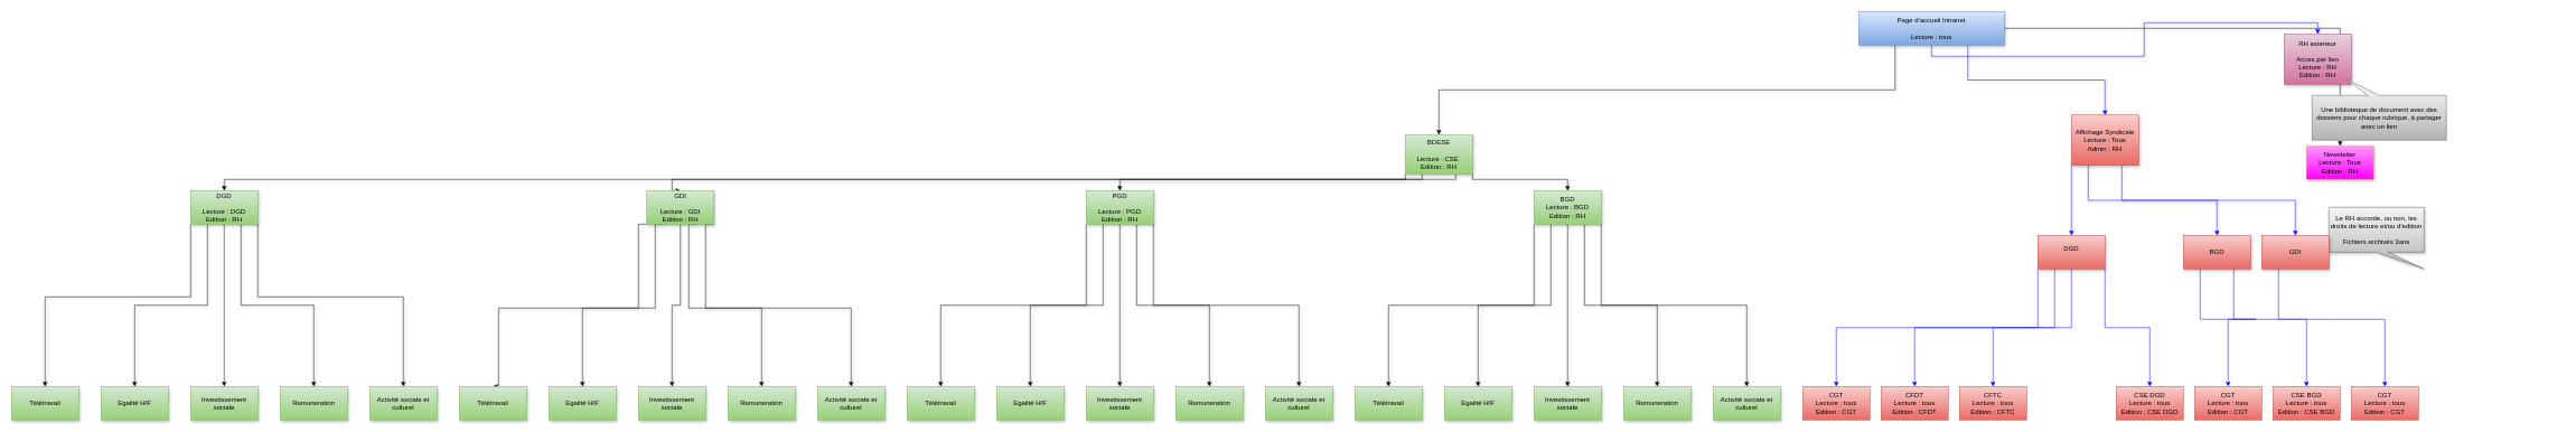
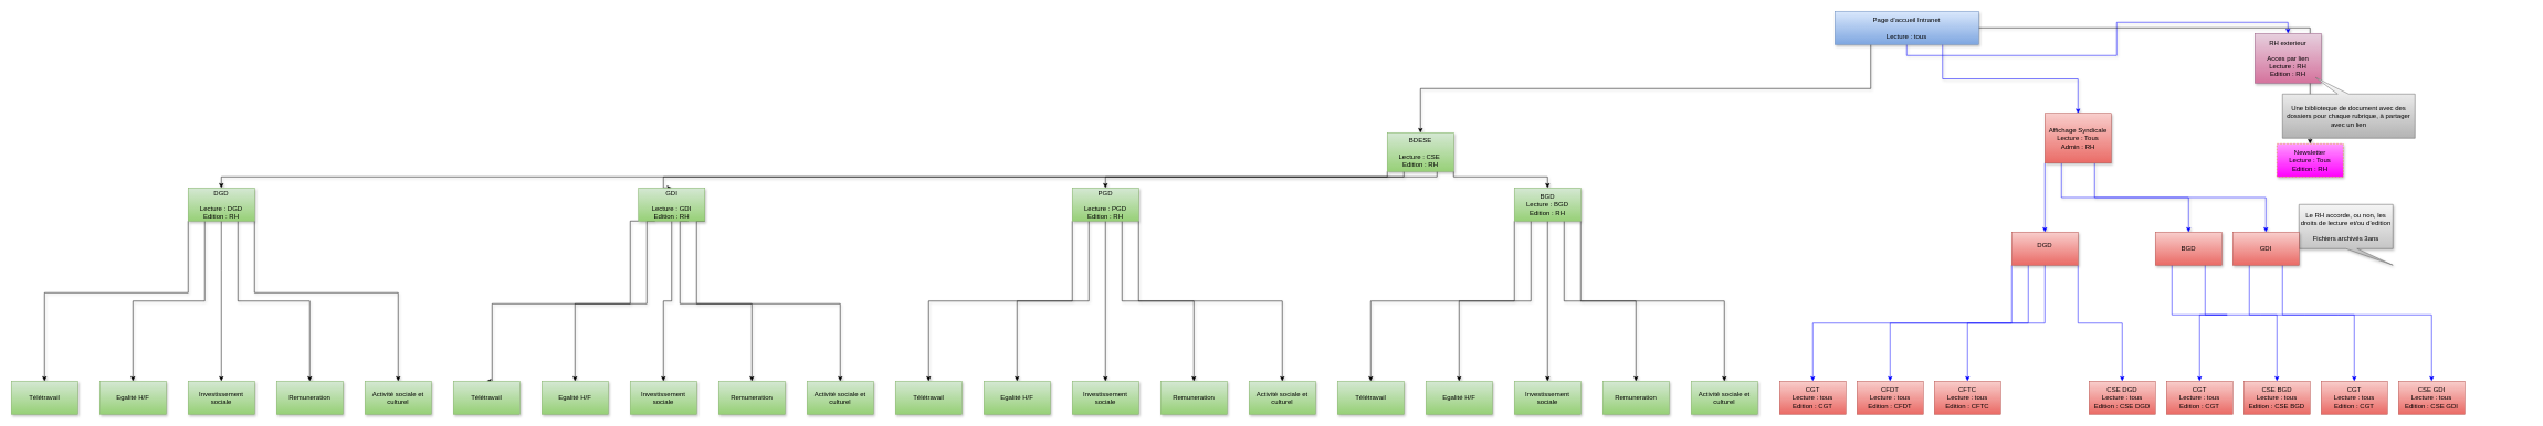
+ <mxCell id="57" style="edgeStyle=orthogonalEdgeStyle;rounded=0;orthogonalLoop=1;jettySize=auto;html=1;exitX=0.75;exitY=1;exitDx=0;exitDy=0;entryX=0.5;entryY=0;entryDx=0;entryDy=0;strokeColor=#0000FF;" parent="1" source="58" target="81" edge="1"><mxGeometry relative="1" as="geometry"><Array as="points"><mxPoint x="4230" y="570" /><mxPoint x="4580" y="570" /></Array></mxGeometry></mxCell>
+ <mxCell id="81" value="CSE GDI&lt;br&gt;Lecture : tous&lt;br&gt;Edition : CSE GDI" style="rounded=0;whiteSpace=wrap;html=1;fillColor=#f8cecc;gradientColor=#ea6b66;strokeColor=#b85450;" parent="1" vertex="1"><mxGeometry x="4340" y="690" width="120" height="60" as="geometry" /></mxCell>
